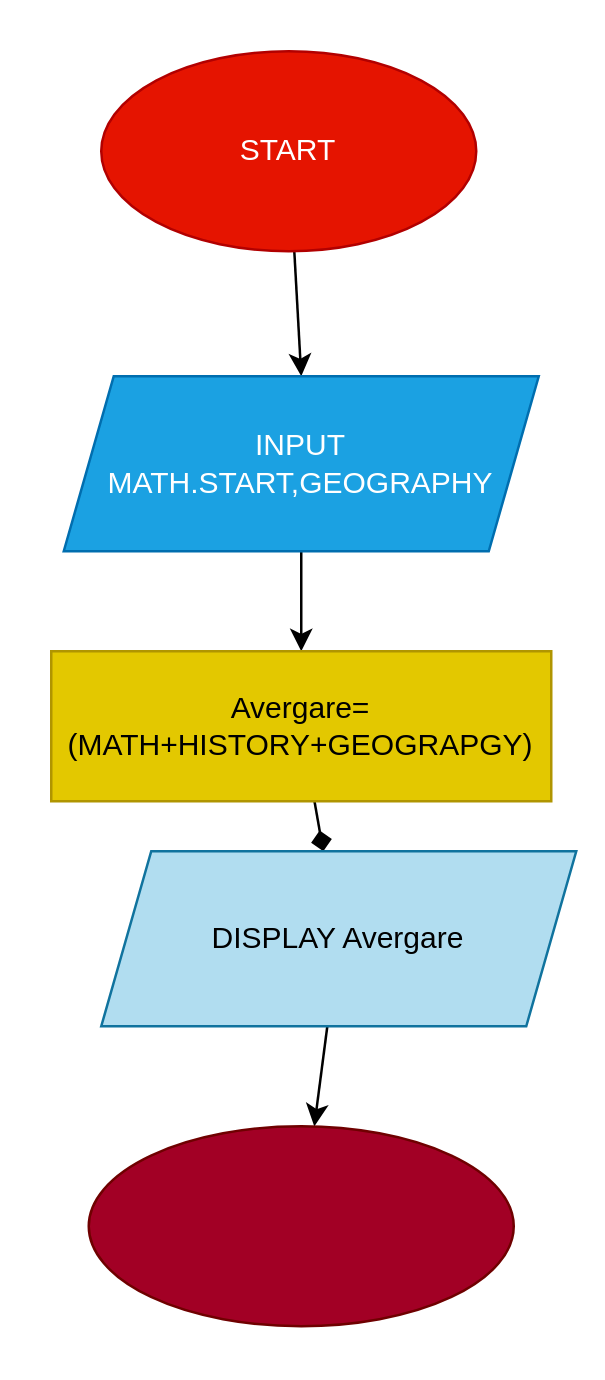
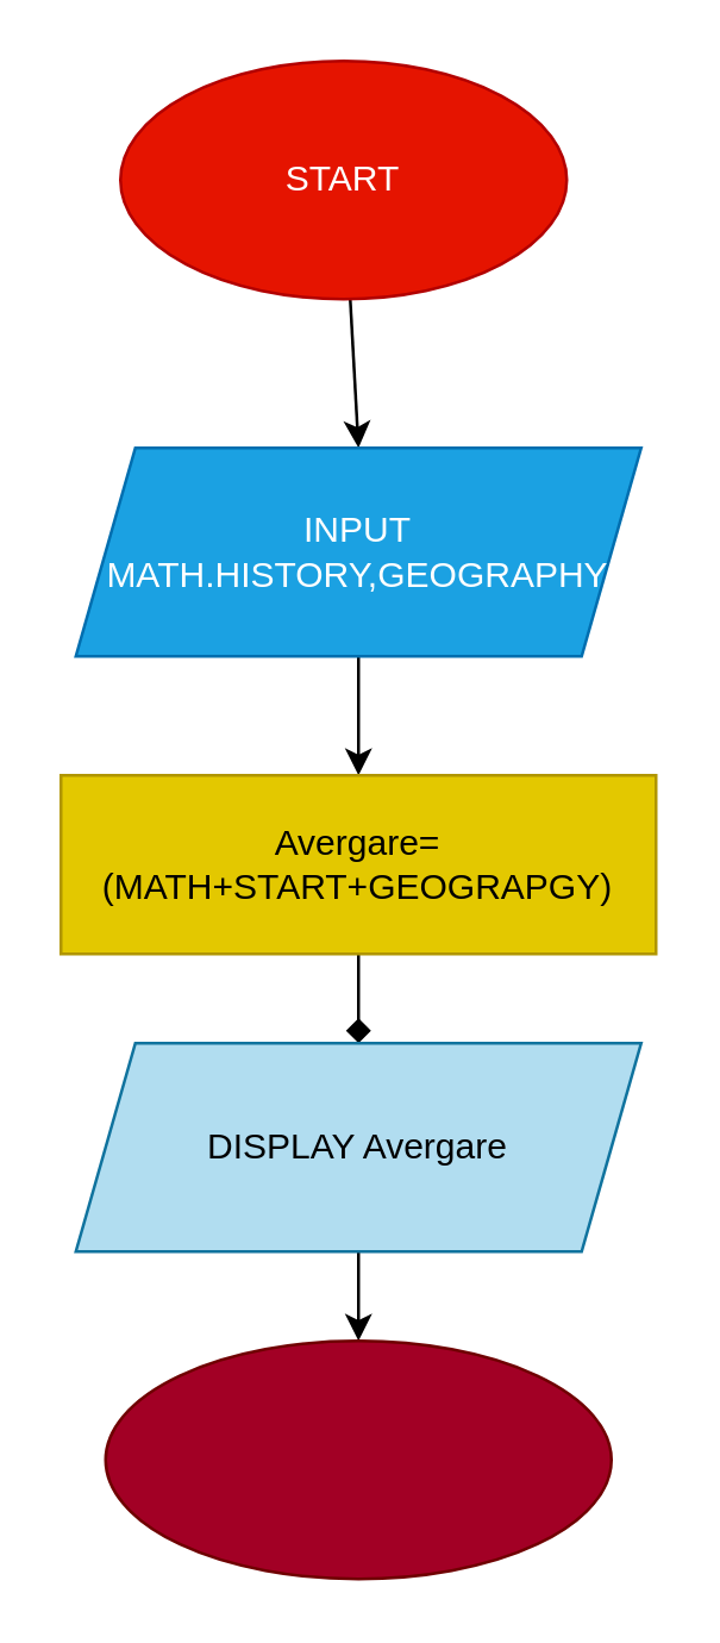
- <mxCell id="5" value="INPUT MATH.START,GEOGRAPHY" style="shape=parallelogram;perimeter=parallelogramPerimeter;whiteSpace=wrap;html=1;fixedSize=1;fillColor=#1ba1e2;fontColor=#ffffff;strokeColor=#006EAF;" vertex="1" parent="1"><mxGeometry x="25" y="150" width="190" height="70" as="geometry" /></mxCell>
+ <mxCell id="5" value="INPUT MATH.HISTORY,GEOGRAPHY" style="shape=parallelogram;perimeter=parallelogramPerimeter;whiteSpace=wrap;html=1;fixedSize=1;fillColor=#1ba1e2;fontColor=#ffffff;strokeColor=#006EAF;" vertex="1" parent="1"><mxGeometry x="25" y="150" width="190" height="70" as="geometry" /></mxCell>
- <mxCell id="7" value="Avergare=(MATH+HISTORY+GEOGRAPGY)" style="rounded=0;whiteSpace=wrap;html=1;fillColor=#e3c800;fontColor=#000000;strokeColor=#B09500;" vertex="1" parent="1"><mxGeometry x="20" y="260" width="200" height="60" as="geometry" /></mxCell>
+ <mxCell id="7" value="Avergare=(MATH+START+GEOGRAPGY)" style="rounded=0;whiteSpace=wrap;html=1;fillColor=#e3c800;fontColor=#000000;strokeColor=#B09500;" vertex="1" parent="1"><mxGeometry x="20" y="260" width="200" height="60" as="geometry" /></mxCell>
- <mxCell id="9" value="DISPLAY Avergare" style="shape=parallelogram;perimeter=parallelogramPerimeter;whiteSpace=wrap;html=1;fixedSize=1;fillColor=#b1ddf0;strokeColor=#10739e;" vertex="1" parent="1"><mxGeometry x="40" y="340" width="190" height="70" as="geometry" /></mxCell>
+ <mxCell id="9" value="DISPLAY Avergare" style="shape=parallelogram;perimeter=parallelogramPerimeter;whiteSpace=wrap;html=1;fixedSize=1;fillColor=#b1ddf0;strokeColor=#10739e;" vertex="1" parent="1"><mxGeometry x="25" y="350" width="190" height="70" as="geometry" /></mxCell>
